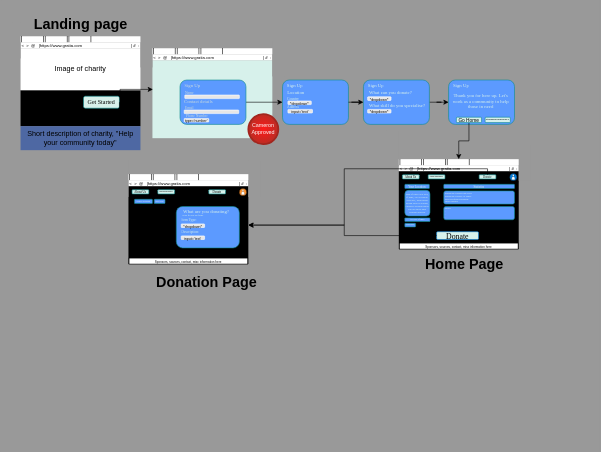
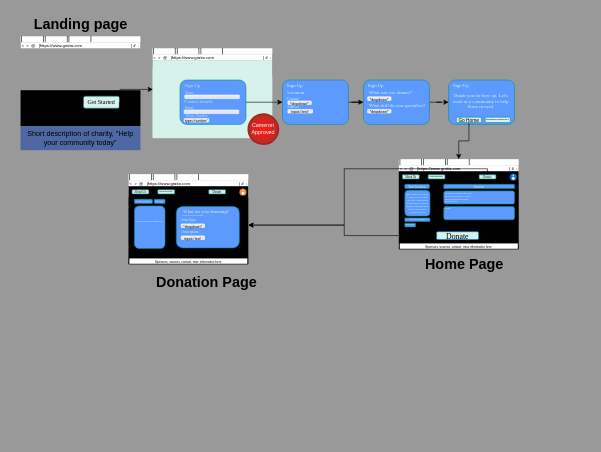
- <mxCell id="23" value="Image of charity" style="rounded=0;whiteSpace=wrap;html=1;strokeWidth=0;strokeColor=none;" parent="1" vertex="1"><mxGeometry x="33" y="80" width="200" height="70" as="geometry" /></mxCell>
+ <mxCell id="88" value="People have been asking for:&lt;div&gt;-&lt;/div&gt;&lt;div&gt;-&lt;/div&gt;&lt;div&gt;-&lt;/div&gt;&lt;div&gt;-&lt;/div&gt;" style="rounded=1;whiteSpace=wrap;html=1;strokeColor=#0F8B8D;fillColor=light-dark(#5c9aff, #2a2200);fontColor=light-dark(#d7f1eb, #EDEDED);fontSize=4;align=left;labelBorderColor=none;fontFamily=Georgia;verticalAlign=middle;labelPosition=center;verticalLabelPosition=middle;textShadow=0;" parent="76" vertex="1"><mxGeometry x="20" y="53" width="51" height="71" as="geometry" /></mxCell>
